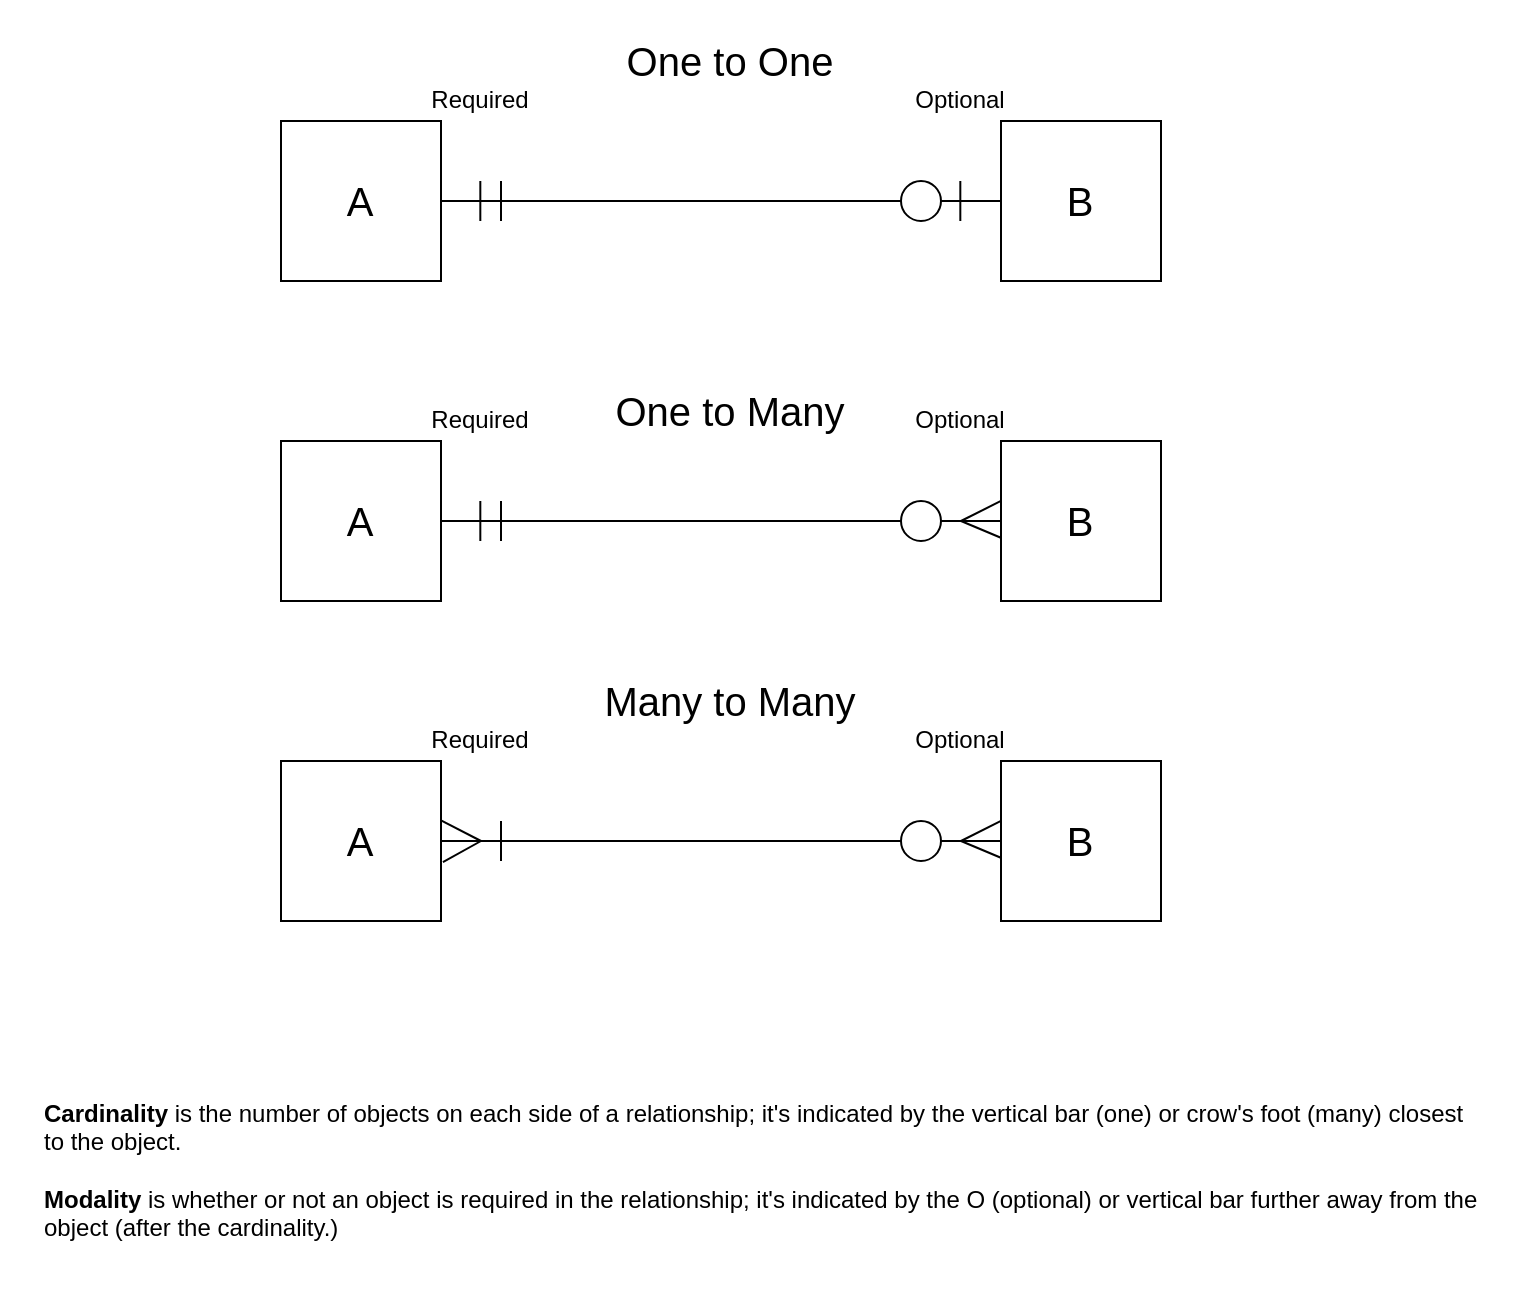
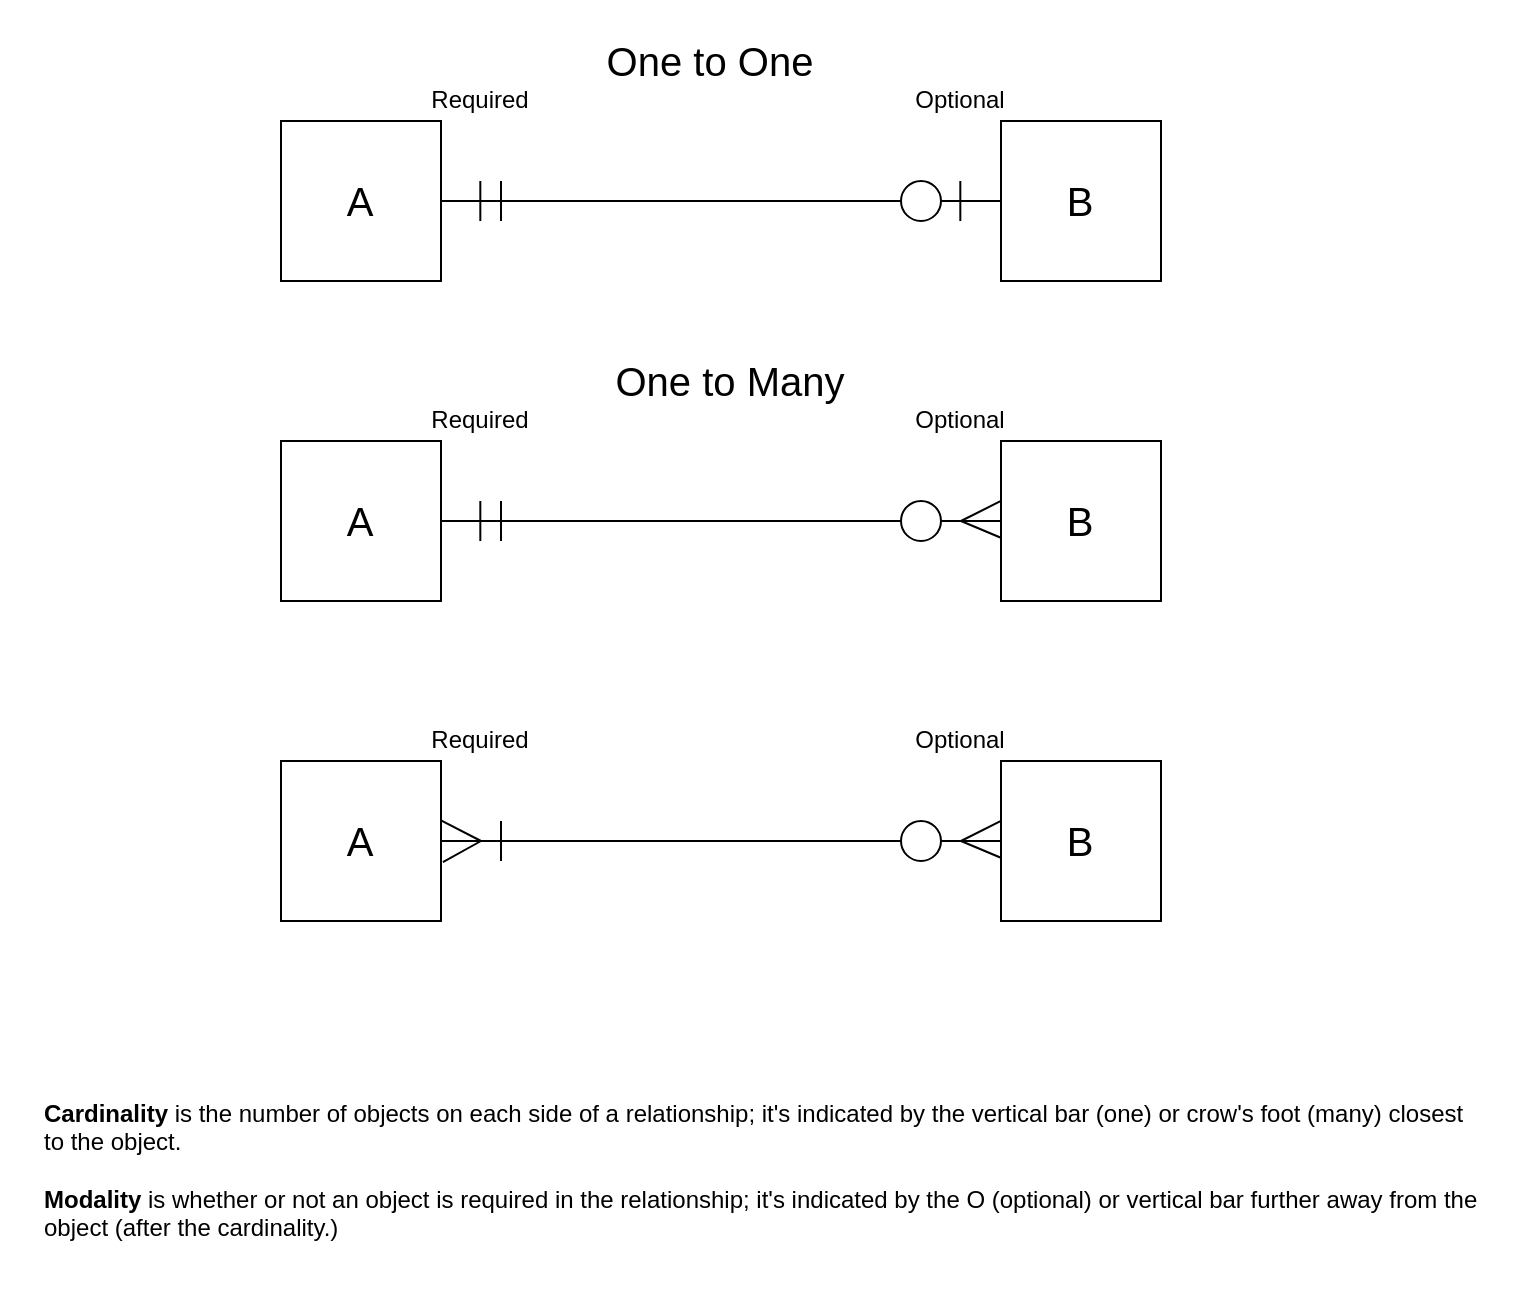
- <mxCell id="8" value="One to One" style="text;html=1;strokeColor=none;fillColor=none;align=center;verticalAlign=middle;whiteSpace=wrap;rounded=0;fontSize=20;" vertex="1" parent="1"><mxGeometry x="295" y="20" width="140" height="20" as="geometry" /></mxCell>
+ <mxCell id="8" value="One to One" style="text;html=1;strokeColor=none;fillColor=none;align=center;verticalAlign=middle;whiteSpace=wrap;rounded=0;fontSize=20;" vertex="1" parent="1"><mxGeometry x="285" y="20" width="140" height="20" as="geometry" /></mxCell>
- <mxCell id="13" value="One to Many" style="text;html=1;strokeColor=none;fillColor=none;align=center;verticalAlign=middle;whiteSpace=wrap;rounded=0;fontSize=20;" vertex="1" parent="1"><mxGeometry x="295" y="195" width="140" height="20" as="geometry" /></mxCell>
+ <mxCell id="13" value="One to Many" style="text;html=1;strokeColor=none;fillColor=none;align=center;verticalAlign=middle;whiteSpace=wrap;rounded=0;fontSize=20;" vertex="1" parent="1"><mxGeometry x="295" y="180" width="140" height="20" as="geometry" /></mxCell>
- <mxCell id="26" value="Many&amp;nbsp;to Many" style="text;html=1;strokeColor=none;fillColor=none;align=center;verticalAlign=middle;whiteSpace=wrap;rounded=0;fontSize=20;" vertex="1" parent="1"><mxGeometry x="295" y="340" width="140" height="20" as="geometry" /></mxCell>
